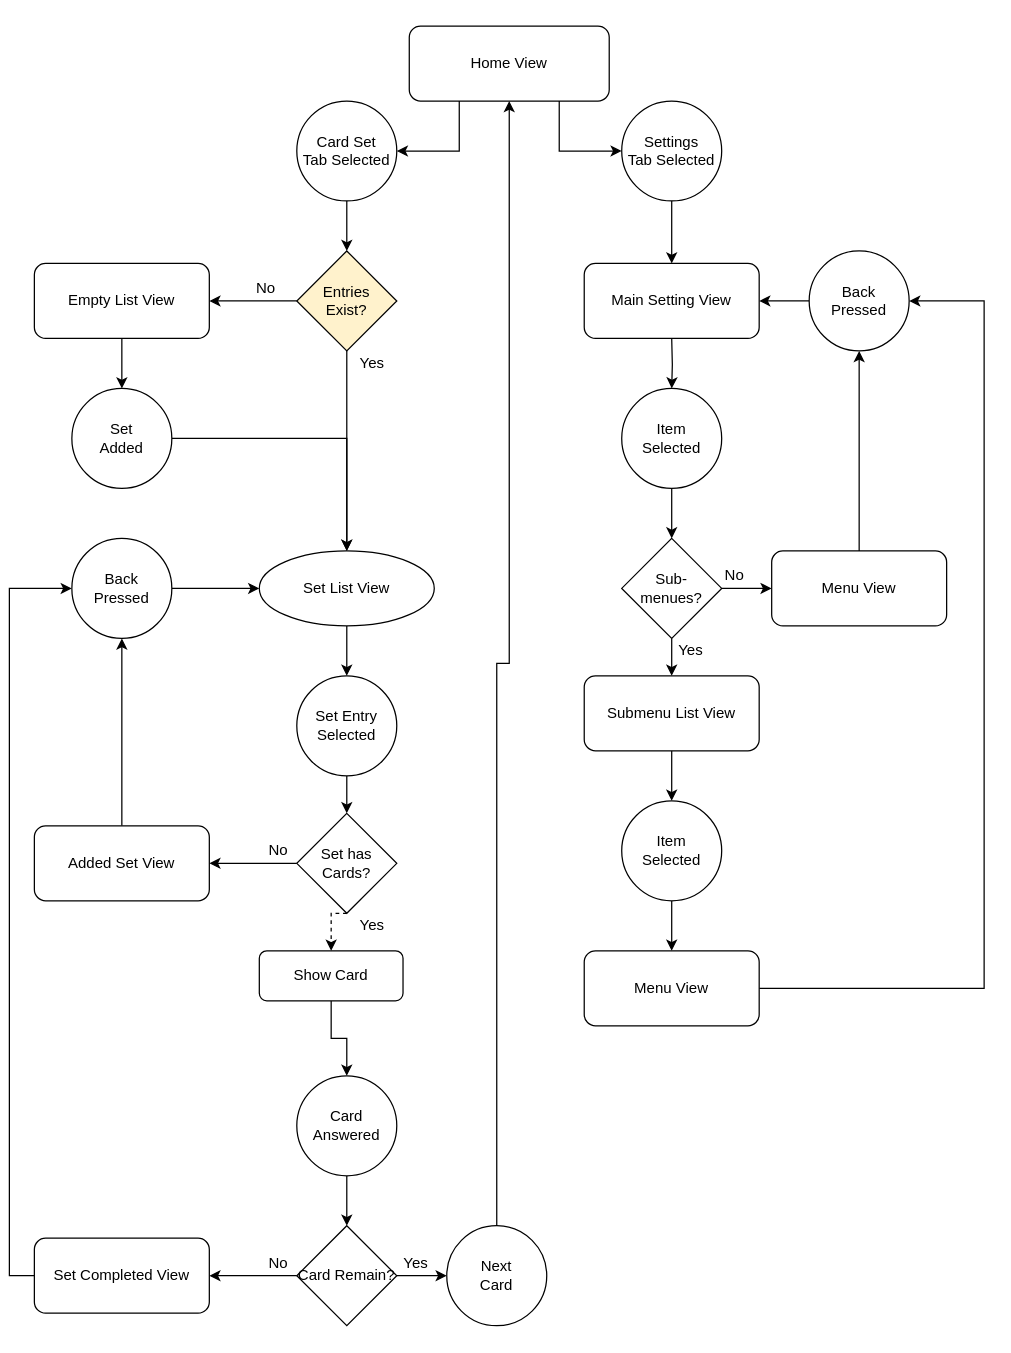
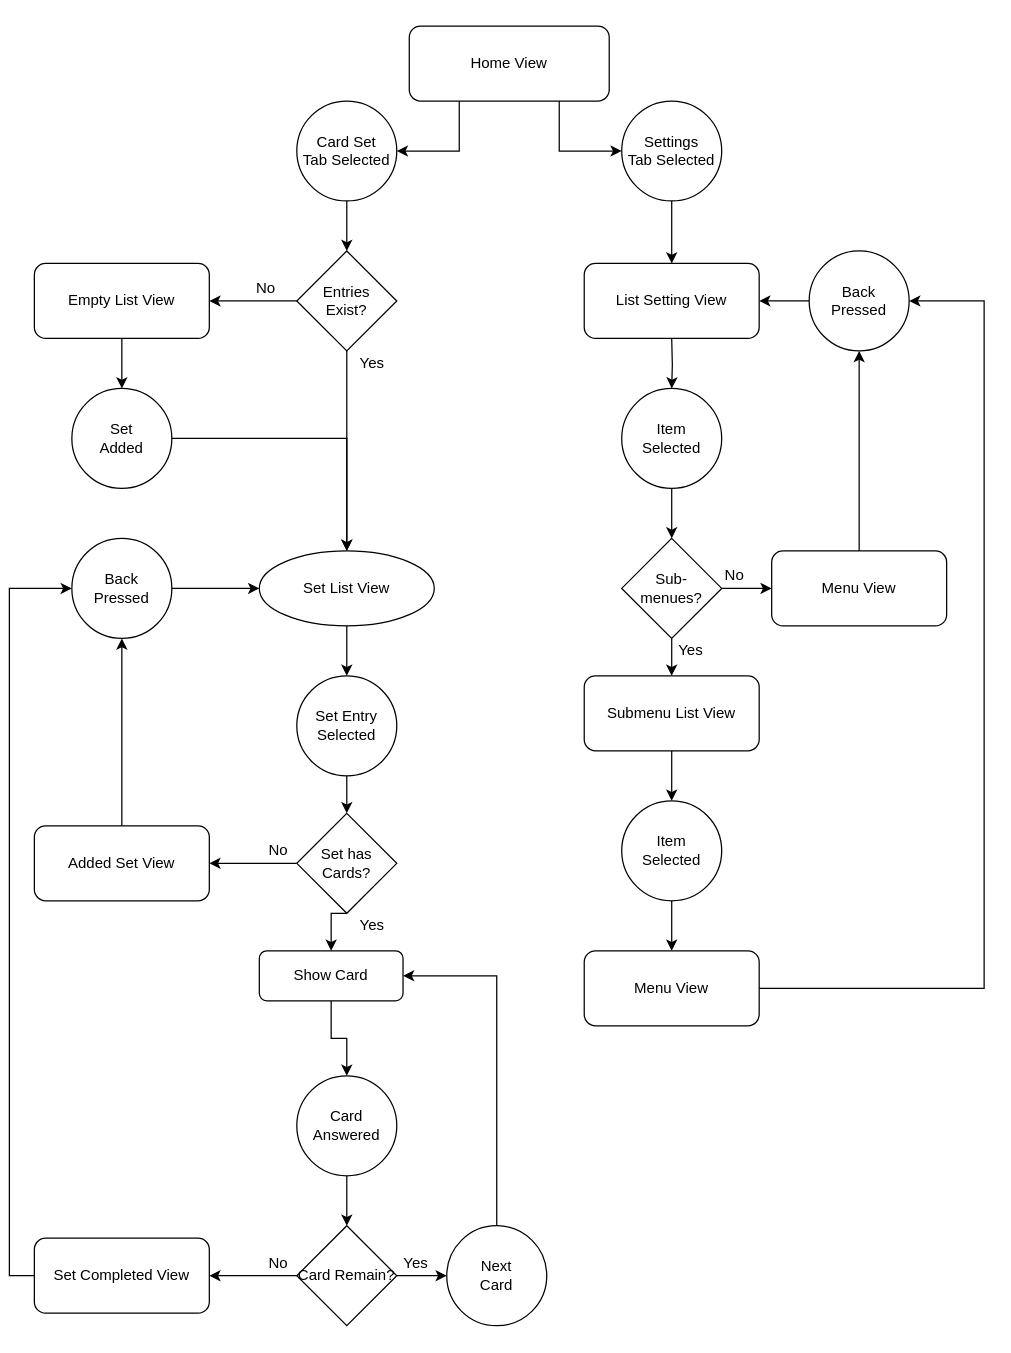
- <mxCell id="33" value="Entries&lt;br&gt;Exist?" style="rhombus;whiteSpace=wrap;html=1;fillColor=#fff2cc;" vertex="1" parent="1"><mxGeometry x="230" y="200" width="80" height="80" as="geometry" /></mxCell>
+ <mxCell id="33" value="Entries&lt;br&gt;Exist?" style="rhombus;whiteSpace=wrap;html=1;" vertex="1" parent="1"><mxGeometry x="230" y="200" width="80" height="80" as="geometry" /></mxCell>
- <mxCell id="10" value="Main Setting View" style="rounded=1;whiteSpace=wrap;html=1;" vertex="1" parent="1"><mxGeometry x="460" y="210" width="140" height="60" as="geometry" /></mxCell>
+ <mxCell id="10" value="List Setting View" style="rounded=1;whiteSpace=wrap;html=1;" vertex="1" parent="1"><mxGeometry x="460" y="210" width="140" height="60" as="geometry" /></mxCell>
- <mxCell id="36" style="edgeStyle=orthogonalEdgeStyle;rounded=0;orthogonalLoop=1;jettySize=auto;html=1;exitX=0.5;exitY=0;exitDx=0;exitDy=0;" edge="1" parent="1" source="37" target="6"><mxGeometry relative="1" as="geometry" /></mxCell>
+ <mxCell id="36" style="edgeStyle=orthogonalEdgeStyle;rounded=0;orthogonalLoop=1;jettySize=auto;html=1;exitX=0.5;exitY=0;exitDx=0;exitDy=0;entryX=1;entryY=0.5;entryDx=0;entryDy=0;" edge="1" parent="1" source="37" target="19"><mxGeometry relative="1" as="geometry" /></mxCell>
- <mxCell id="25" style="edgeStyle=orthogonalEdgeStyle;rounded=0;orthogonalLoop=1;jettySize=auto;html=1;exitX=0.5;exitY=1;exitDx=0;exitDy=0;entryX=0.5;entryY=0;entryDx=0;entryDy=0;dashed=1;" edge="1" parent="1" source="27" target="19"><mxGeometry relative="1" as="geometry" /></mxCell>
+ <mxCell id="25" style="edgeStyle=orthogonalEdgeStyle;rounded=0;orthogonalLoop=1;jettySize=auto;html=1;exitX=0.5;exitY=1;exitDx=0;exitDy=0;entryX=0.5;entryY=0;entryDx=0;entryDy=0;" edge="1" parent="1" source="27" target="19"><mxGeometry relative="1" as="geometry" /></mxCell>
